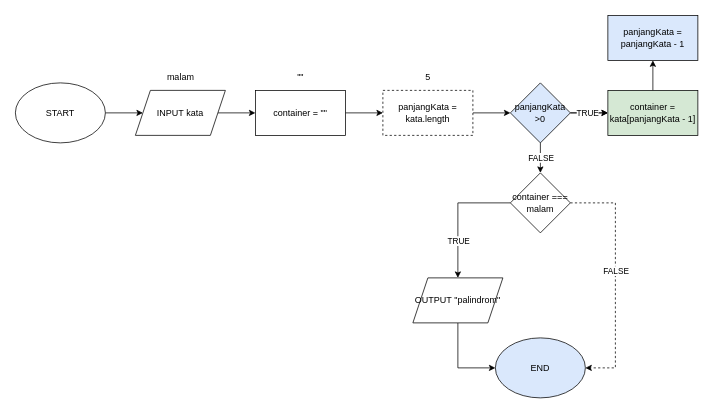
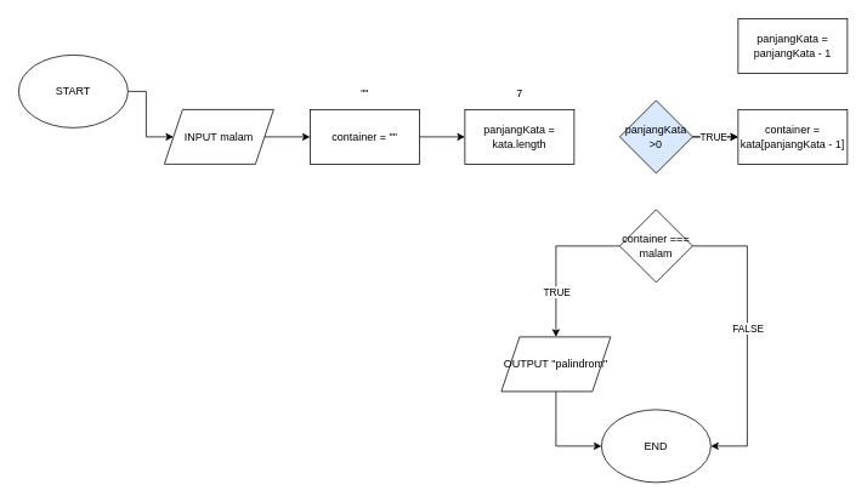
- <mxCell id="19" value="panjangKata = panjangKata - 1" style="whiteSpace=wrap;html=1;rounded=0;fillColor=#dae8fc;" vertex="1" parent="1"><mxGeometry x="810" y="20" width="120" height="60" as="geometry" /></mxCell>
+ <mxCell id="19" value="panjangKata = panjangKata - 1" style="whiteSpace=wrap;html=1;rounded=0;" vertex="1" parent="1"><mxGeometry x="810" y="20" width="120" height="60" as="geometry" /></mxCell>
- <mxCell id="17" value="" style="edgeStyle=orthogonalEdgeStyle;rounded=0;orthogonalLoop=1;jettySize=auto;html=1;" edge="1" parent="1" source="18" target="19"><mxGeometry relative="1" as="geometry" /></mxCell>
- <mxCell id="20" value="malam" style="text;html=1;align=center;verticalAlign=middle;resizable=0;points=[];autosize=1;strokeColor=none;fillColor=none;" vertex="1" parent="1"><mxGeometry x="210" y="88" width="60" height="30" as="geometry" /></mxCell>
- <mxCell id="21" value="5" style="text;html=1;align=center;verticalAlign=middle;resizable=0;points=[];autosize=1;strokeColor=none;fillColor=none;" vertex="1" parent="1"><mxGeometry x="555" y="88" width="30" height="30" as="geometry" /></mxCell>
+ <mxCell id="21" value="7" style="text;html=1;align=center;verticalAlign=middle;resizable=0;points=[];autosize=1;strokeColor=none;fillColor=none;" vertex="1" parent="1"><mxGeometry x="555" y="88" width="30" height="30" as="geometry" /></mxCell>
- <mxCell id="3" value="START" style="ellipse;whiteSpace=wrap;html=1;" vertex="1" parent="1"><mxGeometry x="20" y="110" width="120" height="80" as="geometry" /></mxCell>
+ <mxCell id="3" value="START" style="ellipse;whiteSpace=wrap;html=1;" vertex="1" parent="1"><mxGeometry x="20" y="60" width="120" height="80" as="geometry" /></mxCell>
- <mxCell id="5" value="INPUT kata" style="shape=parallelogram;perimeter=parallelogramPerimeter;whiteSpace=wrap;html=1;fixedSize=1;" vertex="1" parent="1"><mxGeometry x="180" y="120" width="120" height="60" as="geometry" /></mxCell>
+ <mxCell id="5" value="INPUT malam" style="shape=parallelogram;perimeter=parallelogramPerimeter;whiteSpace=wrap;html=1;fixedSize=1;" vertex="1" parent="1"><mxGeometry x="180" y="120" width="120" height="60" as="geometry" /></mxCell>
- <mxCell id="10" value="panjangKata = kata.length" style="rounded=0;whiteSpace=wrap;html=1;dashed=1;" vertex="1" parent="1"><mxGeometry x="510" y="120" width="120" height="60" as="geometry" /></mxCell>
+ <mxCell id="10" value="panjangKata = kata.length" style="rounded=0;whiteSpace=wrap;html=1;" vertex="1" parent="1"><mxGeometry x="510" y="120" width="120" height="60" as="geometry" /></mxCell>
- <mxCell id="9" value="" style="edgeStyle=orthogonalEdgeStyle;rounded=0;orthogonalLoop=1;jettySize=auto;html=1;" edge="1" parent="1" source="10" target="16"><mxGeometry relative="1" as="geometry" /></mxCell>
- <mxCell id="18" value="container = kata[panjangKata - 1]" style="rounded=0;whiteSpace=wrap;html=1;fillColor=#d5e8d4;" vertex="1" parent="1"><mxGeometry x="810" y="120" width="120" height="60" as="geometry" /></mxCell>
+ <mxCell id="18" value="container = kata[panjangKata - 1]" style="rounded=0;whiteSpace=wrap;html=1;" vertex="1" parent="1"><mxGeometry x="810" y="120" width="120" height="60" as="geometry" /></mxCell>
- <mxCell id="14" value="" style="edgeStyle=orthogonalEdgeStyle;rounded=0;orthogonalLoop=1;jettySize=auto;html=1;" edge="1" parent="1" source="16" target="26"><mxGeometry relative="1" as="geometry" /></mxCell>
- <mxCell id="15" value="FALSE" style="edgeLabel;html=1;align=center;verticalAlign=middle;resizable=0;points=[];" connectable="0" vertex="1" parent="14"><mxGeometry x="-0.061" y="-2" relative="1" as="geometry"><mxPoint x="2" as="offset" /></mxGeometry></mxCell>
- <mxCell id="24" style="edgeStyle=orthogonalEdgeStyle;rounded=0;orthogonalLoop=1;jettySize=auto;html=1;entryX=1;entryY=0.5;entryDx=0;entryDy=0;exitX=1;exitY=0.5;exitDx=0;exitDy=0;dashed=1;" edge="1" parent="1" source="26" target="6"><mxGeometry relative="1" as="geometry"><mxPoint x="840" y="330" as="targetPoint" /><Array as="points"><mxPoint x="820" y="270" /><mxPoint x="820" y="490" /></Array></mxGeometry></mxCell>
+ <mxCell id="24" style="edgeStyle=orthogonalEdgeStyle;rounded=0;orthogonalLoop=1;jettySize=auto;html=1;entryX=1;entryY=0.5;entryDx=0;entryDy=0;exitX=1;exitY=0.5;exitDx=0;exitDy=0;" edge="1" parent="1" source="26" target="6"><mxGeometry relative="1" as="geometry"><mxPoint x="840" y="330" as="targetPoint" /><Array as="points"><mxPoint x="820" y="270" /><mxPoint x="820" y="490" /></Array></mxGeometry></mxCell>
- <mxCell id="6" value="END" style="ellipse;whiteSpace=wrap;html=1;fillColor=#dae8fc;" vertex="1" parent="1"><mxGeometry x="660" y="450" width="120" height="80" as="geometry" /></mxCell>
+ <mxCell id="6" value="END" style="ellipse;whiteSpace=wrap;html=1;" vertex="1" parent="1"><mxGeometry x="660" y="450" width="120" height="80" as="geometry" /></mxCell>
